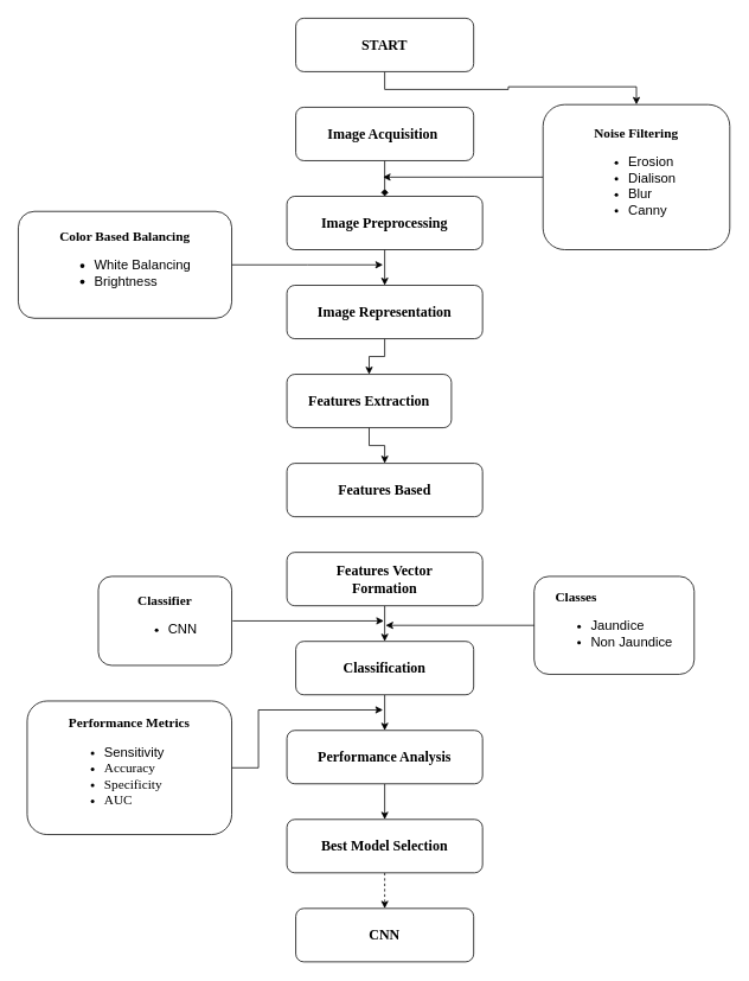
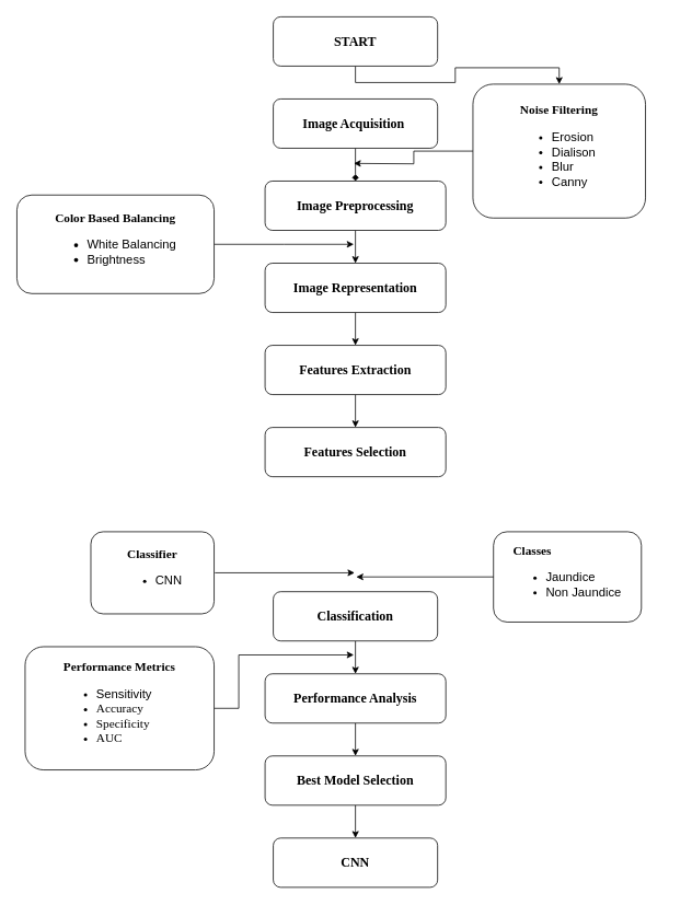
- <mxCell id="23" value="&lt;font style=&quot;&quot;&gt;&lt;b style=&quot;font-size: 15px;&quot;&gt;Noise&lt;/b&gt;&lt;b style=&quot;font-size: 15px;&quot;&gt;&amp;nbsp;Filtering&lt;/b&gt;&lt;br&gt;&lt;div style=&quot;text-align: left;&quot;&gt;&lt;ul style=&quot;&quot;&gt;&lt;li style=&quot;font-size: 15px; font-weight: bold;&quot;&gt;&lt;span style=&quot;background-color: initial; font-family: Helvetica; font-weight: normal;&quot;&gt;Erosion&lt;/span&gt;&lt;/li&gt;&lt;li style=&quot;&quot;&gt;&lt;font face=&quot;Helvetica&quot;&gt;Dialison&amp;nbsp;&lt;/font&gt;&lt;br&gt;&lt;/li&gt;&lt;li style=&quot;font-size: 15px; font-weight: bold;&quot;&gt;&lt;span style=&quot;background-color: initial; font-family: Helvetica; font-weight: normal;&quot;&gt;Blur&lt;/span&gt;&lt;/li&gt;&lt;li style=&quot;font-size: 15px; font-weight: bold;&quot;&gt;&lt;span style=&quot;background-color: initial; font-family: Helvetica; font-weight: normal;&quot;&gt;Canny&lt;/span&gt;&lt;/li&gt;&lt;/ul&gt;&lt;/div&gt;&lt;/font&gt;" style="rounded=1;whiteSpace=wrap;html=1;fontFamily=Verdana;fontSize=15;shadow=0;glass=0;sketch=0;" vertex="1" parent="1"><mxGeometry x="610" y="117" width="210" height="163" as="geometry" /></mxCell>
+ <mxCell id="23" value="&lt;font style=&quot;&quot;&gt;&lt;b style=&quot;font-size: 15px;&quot;&gt;Noise&lt;/b&gt;&lt;b style=&quot;font-size: 15px;&quot;&gt;&amp;nbsp;Filtering&lt;/b&gt;&lt;br&gt;&lt;div style=&quot;text-align: left;&quot;&gt;&lt;ul style=&quot;&quot;&gt;&lt;li style=&quot;font-size: 15px; font-weight: bold;&quot;&gt;&lt;span style=&quot;background-color: initial; font-family: Helvetica; font-weight: normal;&quot;&gt;Erosion&lt;/span&gt;&lt;/li&gt;&lt;li style=&quot;&quot;&gt;&lt;font face=&quot;Helvetica&quot;&gt;Dialison&amp;nbsp;&lt;/font&gt;&lt;br&gt;&lt;/li&gt;&lt;li style=&quot;font-size: 15px; font-weight: bold;&quot;&gt;&lt;span style=&quot;background-color: initial; font-family: Helvetica; font-weight: normal;&quot;&gt;Blur&lt;/span&gt;&lt;/li&gt;&lt;li style=&quot;font-size: 15px; font-weight: bold;&quot;&gt;&lt;span style=&quot;background-color: initial; font-family: Helvetica; font-weight: normal;&quot;&gt;Canny&lt;/span&gt;&lt;/li&gt;&lt;/ul&gt;&lt;/div&gt;&lt;/font&gt;" style="rounded=1;whiteSpace=wrap;html=1;fontFamily=Verdana;fontSize=15;shadow=0;glass=0;sketch=0;" vertex="1" parent="1"><mxGeometry x="575" y="102" width="210" height="163" as="geometry" /></mxCell>
- <mxCell id="11" value="&lt;font face=&quot;Verdana&quot;&gt;&lt;b style=&quot;font-size: 16px;&quot;&gt;Features&amp;nbsp;&lt;/b&gt;&lt;span style=&quot;font-size: 16px;&quot;&gt;&lt;b&gt;Extraction&lt;/b&gt;&lt;/span&gt;&lt;/font&gt;" style="rounded=1;whiteSpace=wrap;html=1;" vertex="1" parent="1"><mxGeometry x="322" y="420" width="185" height="60" as="geometry" /></mxCell>
+ <mxCell id="11" value="&lt;font face=&quot;Verdana&quot;&gt;&lt;b style=&quot;font-size: 16px;&quot;&gt;Features&amp;nbsp;&lt;/b&gt;&lt;span style=&quot;font-size: 16px;&quot;&gt;&lt;b&gt;Extraction&lt;/b&gt;&lt;/span&gt;&lt;/font&gt;" style="rounded=1;whiteSpace=wrap;html=1;" vertex="1" parent="1"><mxGeometry x="322" y="420" width="220" height="60" as="geometry" /></mxCell>
- <mxCell id="12" value="&lt;font face=&quot;Verdana&quot;&gt;&lt;b style=&quot;font-size: 16px;&quot;&gt;Features&amp;nbsp;&lt;/b&gt;&lt;span style=&quot;font-size: 16px;&quot;&gt;&lt;b&gt;Based&lt;/b&gt;&lt;/span&gt;&lt;/font&gt;" style="rounded=1;whiteSpace=wrap;html=1;" vertex="1" parent="1"><mxGeometry x="322" y="520" width="220" height="60" as="geometry" /></mxCell>
+ <mxCell id="12" value="&lt;font face=&quot;Verdana&quot;&gt;&lt;b style=&quot;font-size: 16px;&quot;&gt;Features&amp;nbsp;&lt;/b&gt;&lt;span style=&quot;font-size: 16px;&quot;&gt;&lt;b&gt;Selection&lt;/b&gt;&lt;/span&gt;&lt;/font&gt;" style="rounded=1;whiteSpace=wrap;html=1;" vertex="1" parent="1"><mxGeometry x="322" y="520" width="220" height="60" as="geometry" /></mxCell>
- <mxCell id="14" value="&lt;font face=&quot;Verdana&quot;&gt;&lt;b style=&quot;font-size: 16px;&quot;&gt;Features&amp;nbsp;&lt;/b&gt;&lt;span style=&quot;font-size: 16px;&quot;&gt;&lt;b&gt;Vector&lt;br&gt;Formation&lt;br&gt;&lt;/b&gt;&lt;/span&gt;&lt;/font&gt;" style="rounded=1;whiteSpace=wrap;html=1;" vertex="1" parent="1"><mxGeometry x="322" y="620" width="220" height="60" as="geometry" /></mxCell>
- <mxCell id="13" style="edgeStyle=orthogonalEdgeStyle;rounded=0;orthogonalLoop=1;jettySize=auto;html=1;exitX=0.5;exitY=1;exitDx=0;exitDy=0;entryX=0.5;entryY=0;entryDx=0;entryDy=0;fontFamily=Verdana;fontSize=16;" edge="1" parent="1" source="14" target="16"><mxGeometry relative="1" as="geometry" /></mxCell>
- <mxCell id="19" style="edgeStyle=orthogonalEdgeStyle;rounded=0;orthogonalLoop=1;jettySize=auto;html=1;exitX=0.5;exitY=1;exitDx=0;exitDy=0;entryX=0.5;entryY=0;entryDx=0;entryDy=0;fontFamily=Verdana;fontSize=16;dashed=1;" edge="1" parent="1" source="20" target="21"><mxGeometry relative="1" as="geometry" /></mxCell>
+ <mxCell id="19" style="edgeStyle=orthogonalEdgeStyle;rounded=0;orthogonalLoop=1;jettySize=auto;html=1;exitX=0.5;exitY=1;exitDx=0;exitDy=0;entryX=0.5;entryY=0;entryDx=0;entryDy=0;fontFamily=Verdana;fontSize=16;" edge="1" parent="1" source="20" target="21"><mxGeometry relative="1" as="geometry" /></mxCell>
